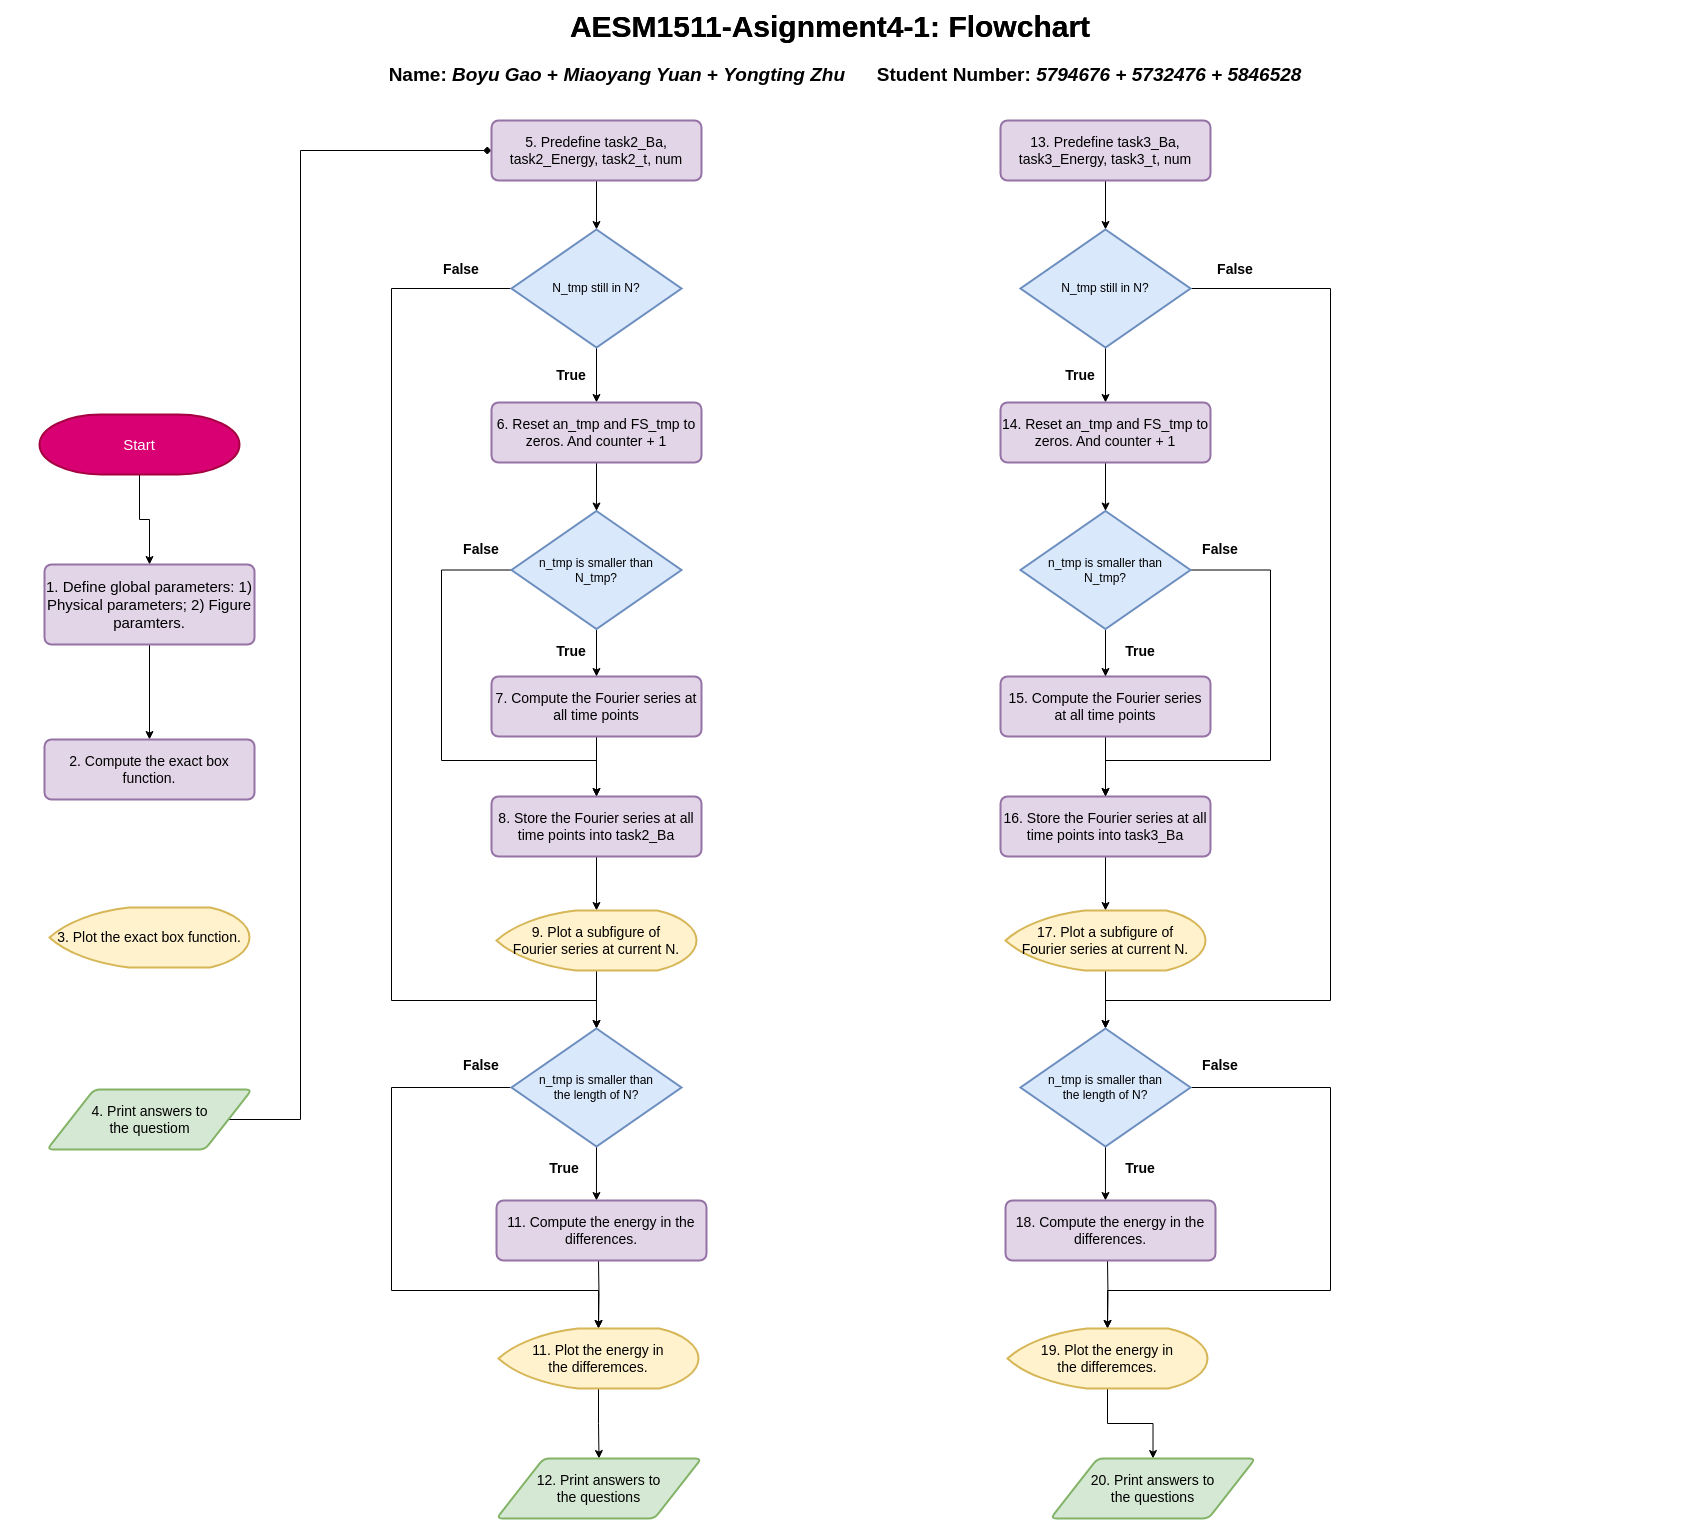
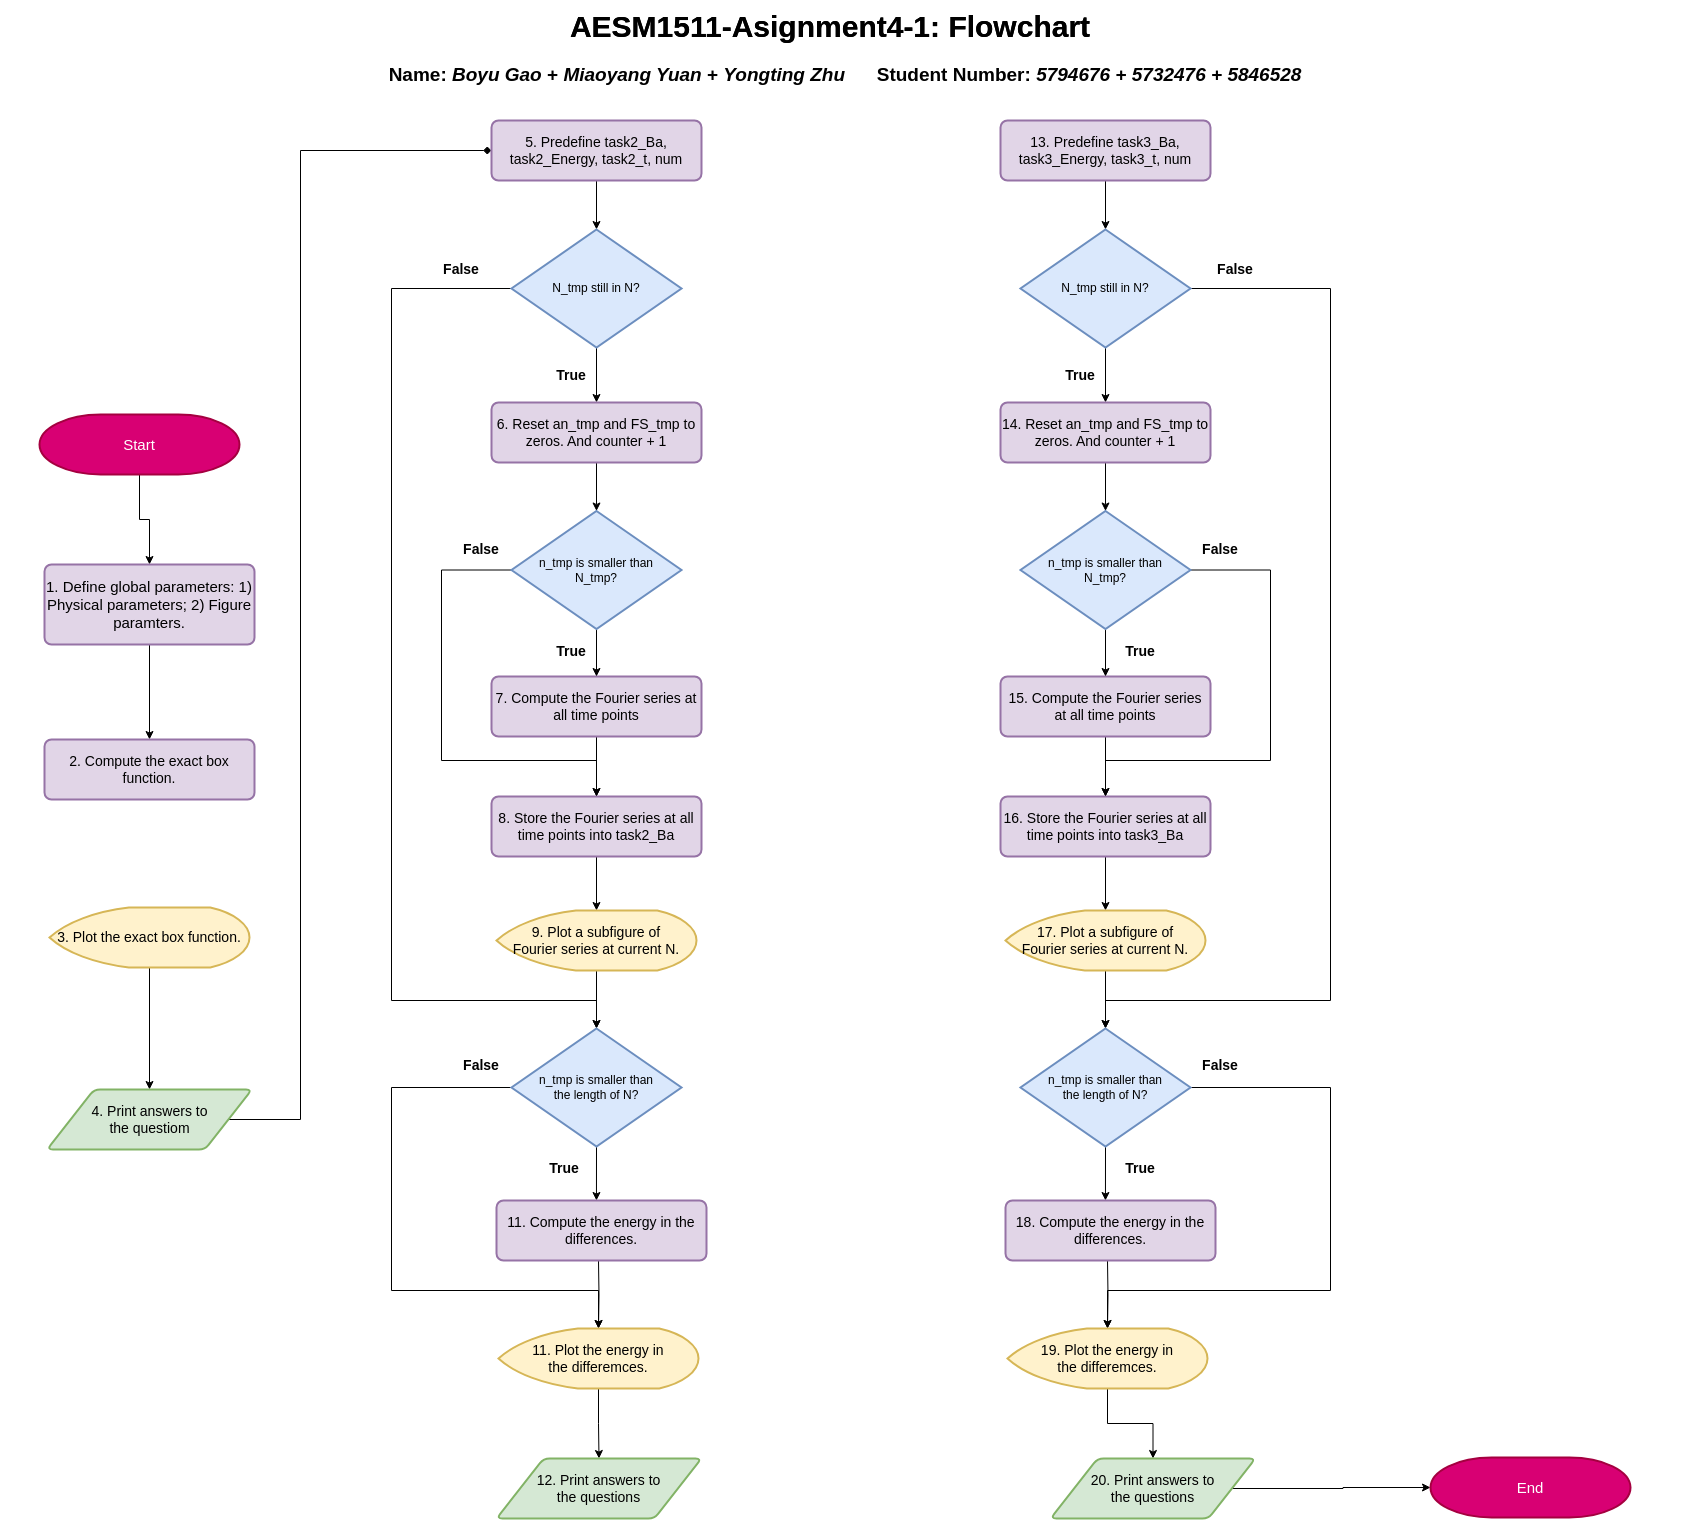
+ <mxCell id="9" style="edgeStyle=orthogonalEdgeStyle;rounded=0;orthogonalLoop=1;jettySize=auto;html=1;exitX=0.5;exitY=1;exitDx=0;exitDy=0;exitPerimeter=0;" parent="1" source="10" target="12" edge="1"><mxGeometry relative="1" as="geometry" /></mxCell>
+ <mxCell id="74" value="&lt;font style=&quot;font-size: 15px;&quot;&gt;End&lt;/font&gt;" style="strokeWidth=2;html=1;shape=mxgraph.flowchart.terminator;whiteSpace=wrap;fillColor=#d80073;strokeColor=#A50040;fontColor=#ffffff;" parent="1" vertex="1"><mxGeometry x="1430" y="1457" width="200" height="60" as="geometry" /></mxCell>
+ <mxCell id="66" style="edgeStyle=orthogonalEdgeStyle;rounded=0;orthogonalLoop=1;jettySize=auto;html=1;exitX=1;exitY=0.5;exitDx=0;exitDy=0;entryX=0;entryY=0.5;entryDx=0;entryDy=0;entryPerimeter=0;" parent="1" source="67" target="74" edge="1"><mxGeometry relative="1" as="geometry" /></mxCell>
